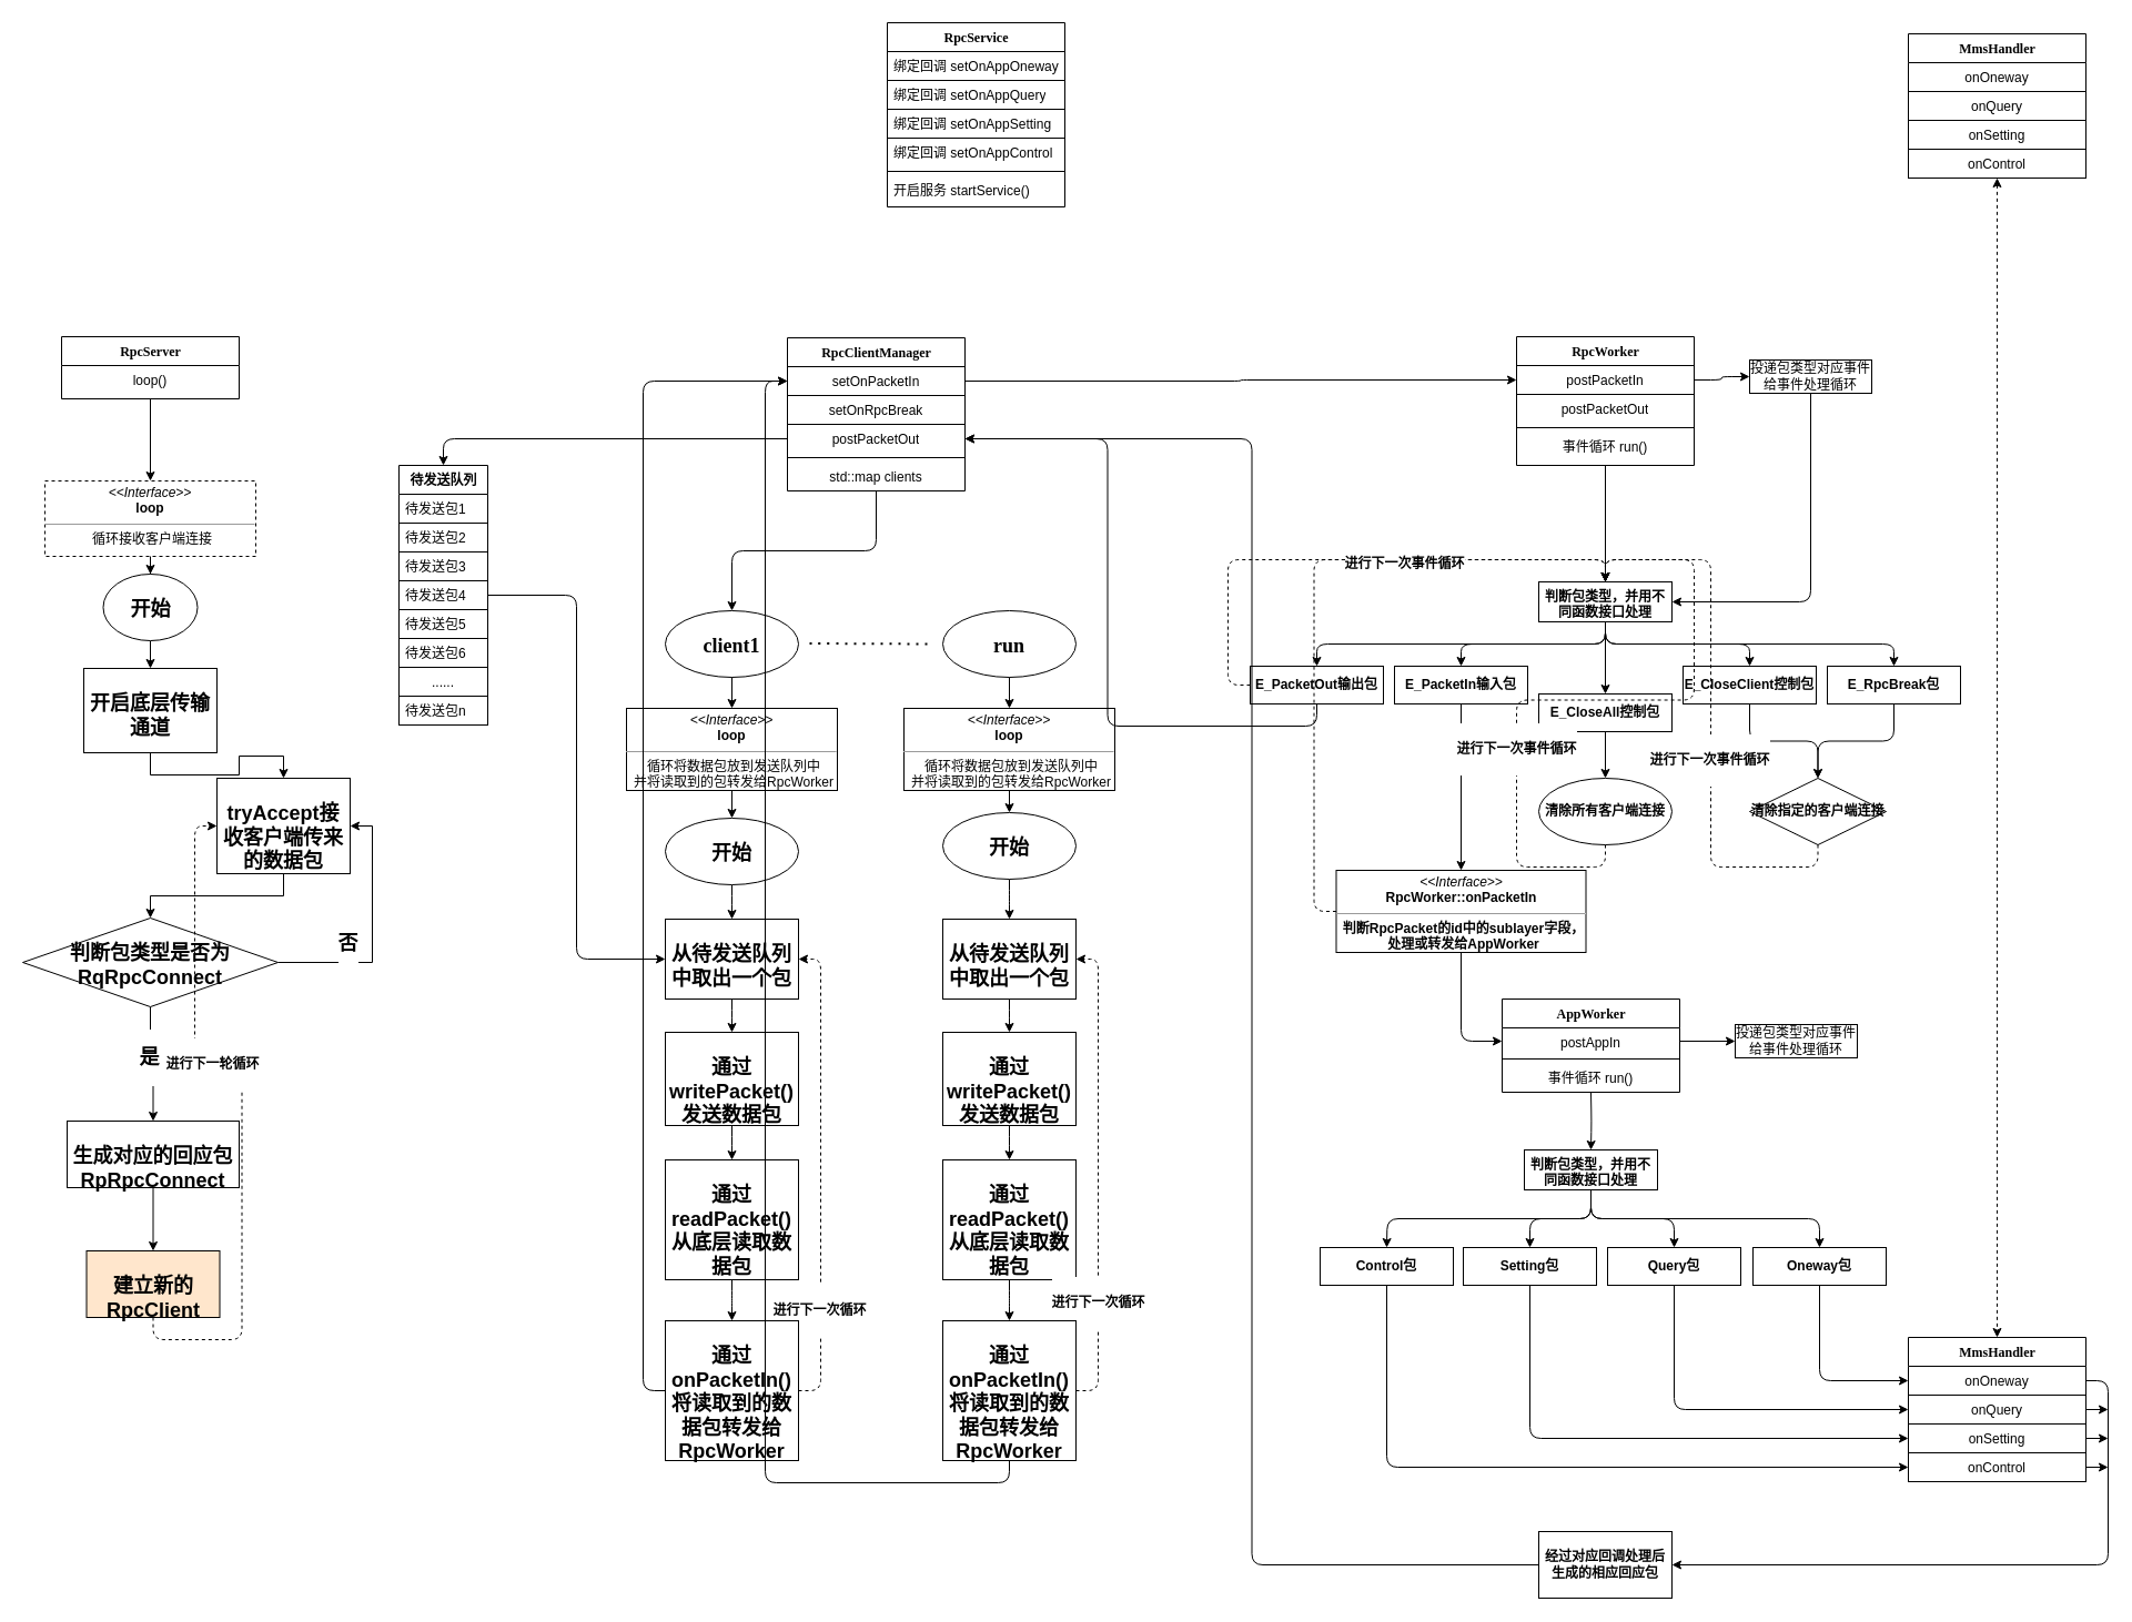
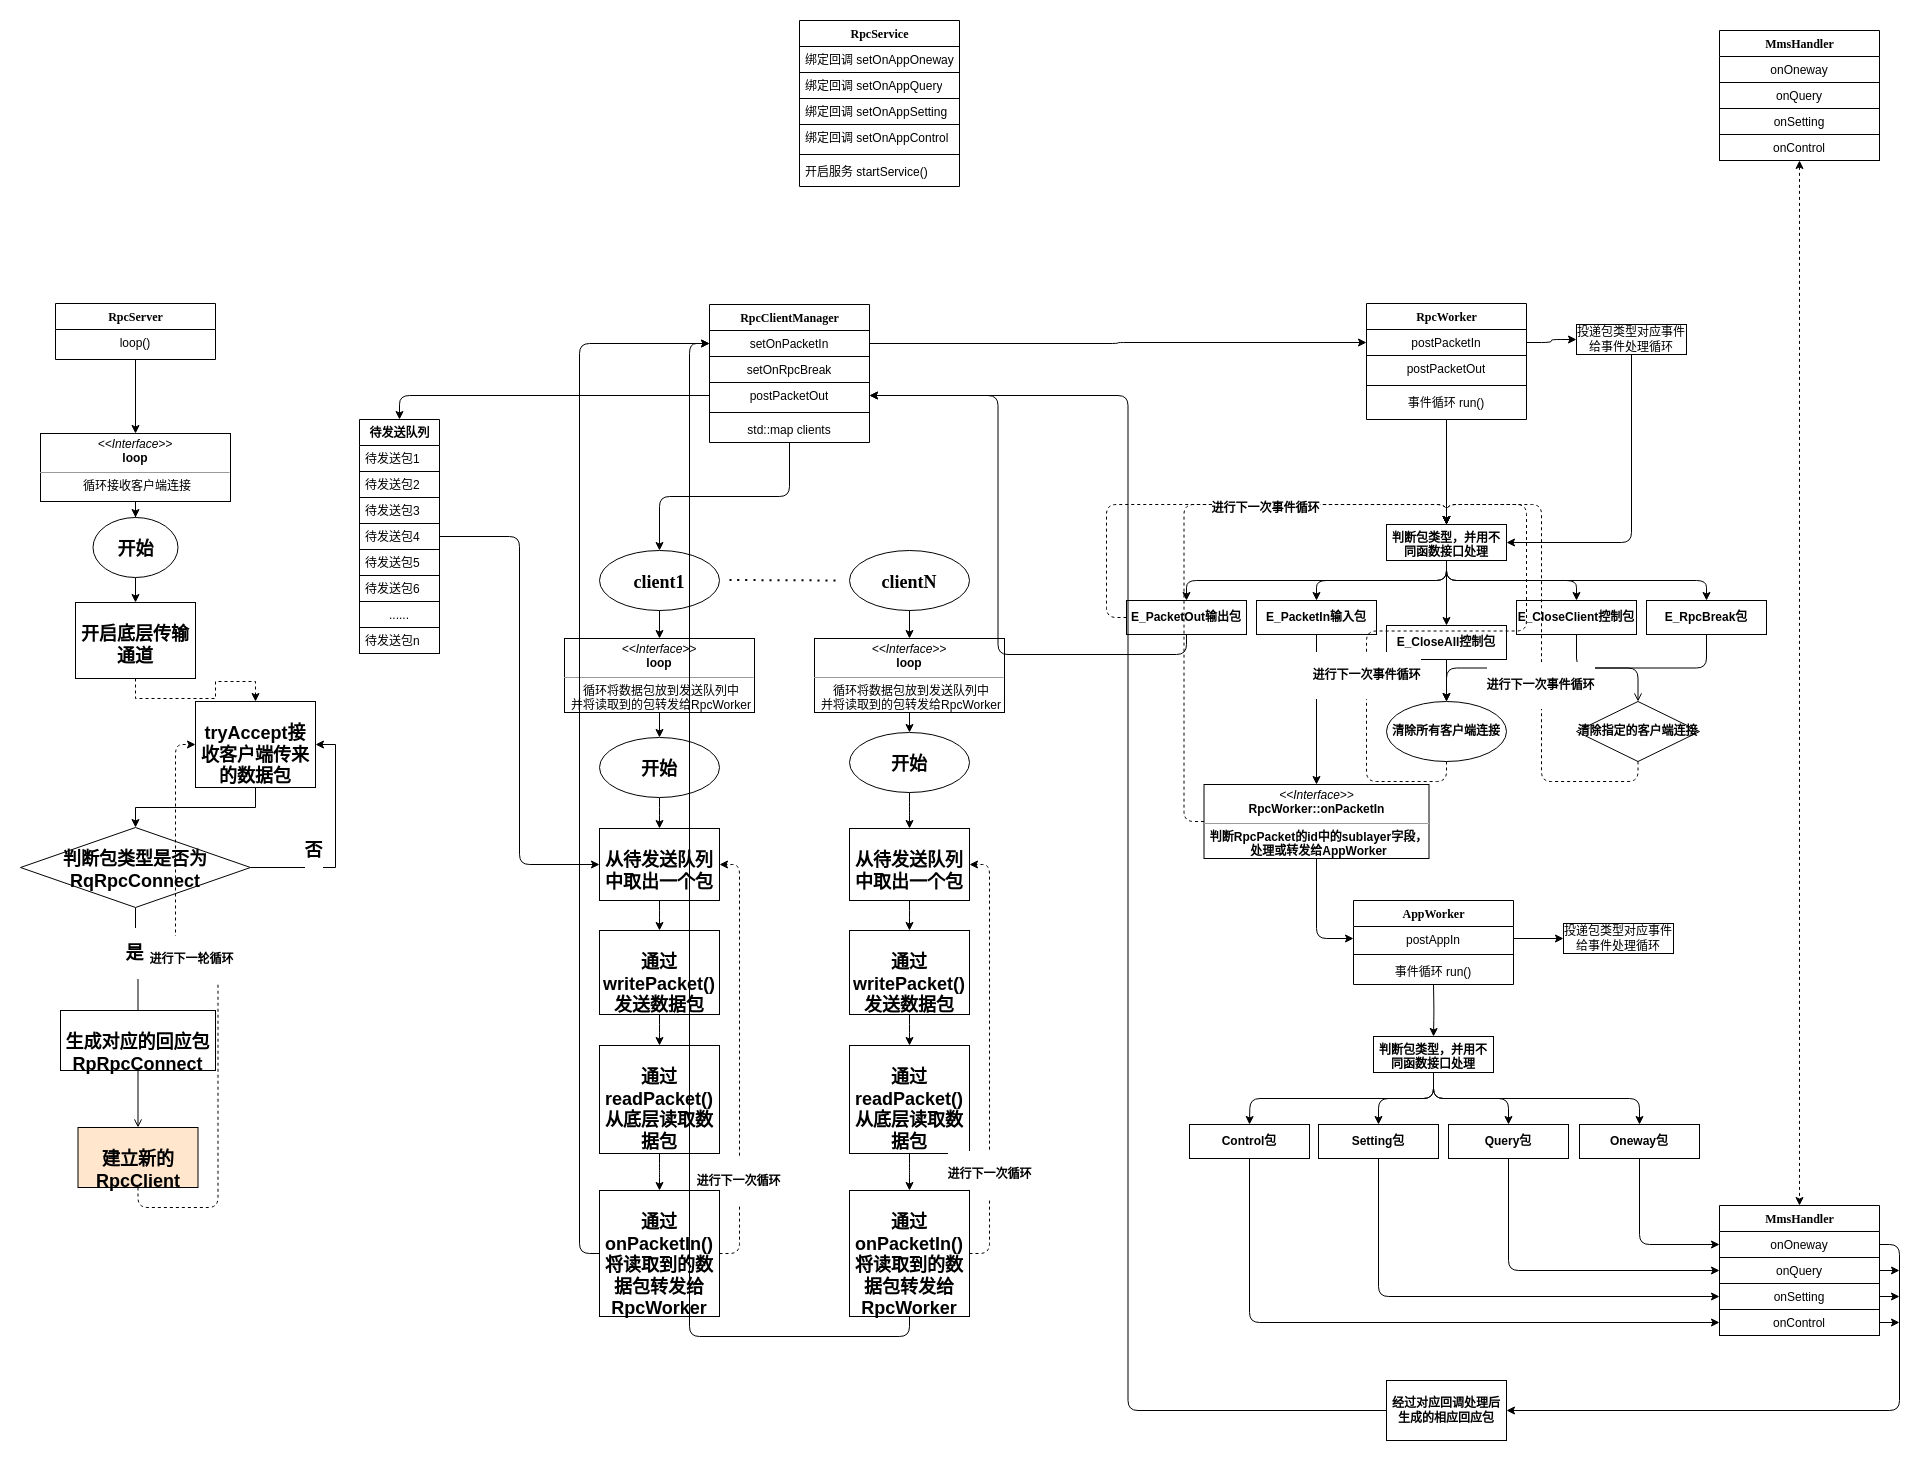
- <mxCell id="45" value="&lt;p style=&quot;margin: 0px ; margin-top: 4px ; text-align: center&quot;&gt;&lt;i&gt;&amp;lt;&amp;lt;Interface&amp;gt;&amp;gt;&lt;/i&gt;&lt;br&gt;&lt;b&gt;loop&lt;/b&gt;&lt;/p&gt;&lt;hr size=&quot;1&quot;&gt;&lt;p style=&quot;text-align: center ; margin: 0px 0px 0px 4px&quot;&gt;循环接收客户端连接&lt;/p&gt;" style="verticalAlign=top;align=left;overflow=fill;fontSize=12;fontFamily=Helvetica;html=1;rounded=0;shadow=0;comic=0;labelBackgroundColor=none;strokeWidth=1;dashed=1;" parent="1" vertex="1"><mxGeometry x="40" y="433" width="190" height="68" as="geometry" /></mxCell>
+ <mxCell id="45" value="&lt;p style=&quot;margin: 0px ; margin-top: 4px ; text-align: center&quot;&gt;&lt;i&gt;&amp;lt;&amp;lt;Interface&amp;gt;&amp;gt;&lt;/i&gt;&lt;br&gt;&lt;b&gt;loop&lt;/b&gt;&lt;/p&gt;&lt;hr size=&quot;1&quot;&gt;&lt;p style=&quot;text-align: center ; margin: 0px 0px 0px 4px&quot;&gt;循环接收客户端连接&lt;/p&gt;" style="verticalAlign=top;align=left;overflow=fill;fontSize=12;fontFamily=Helvetica;html=1;rounded=0;shadow=0;comic=0;labelBackgroundColor=none;strokeWidth=1" parent="1" vertex="1"><mxGeometry x="40" y="433" width="190" height="68" as="geometry" /></mxCell>
- <mxCell id="65" value="&lt;h2&gt;run&lt;/h2&gt;" style="ellipse;whiteSpace=wrap;html=1;fontFamily=Verdana;verticalAlign=top;fillColor=none;fontStyle=1;startSize=26;swimlaneFillColor=#ffffff;rounded=0;shadow=0;comic=0;labelBackgroundColor=none;strokeWidth=1;" vertex="1" parent="1"><mxGeometry x="849" y="550" width="120" height="60" as="geometry" /></mxCell>
+ <mxCell id="65" value="&lt;h2&gt;clientN&lt;/h2&gt;" style="ellipse;whiteSpace=wrap;html=1;fontFamily=Verdana;verticalAlign=top;fillColor=none;fontStyle=1;startSize=26;swimlaneFillColor=#ffffff;rounded=0;shadow=0;comic=0;labelBackgroundColor=none;strokeWidth=1;" vertex="1" parent="1"><mxGeometry x="849" y="550" width="120" height="60" as="geometry" /></mxCell>
- <mxCell id="113" style="edgeStyle=orthogonalEdgeStyle;rounded=1;jumpStyle=none;orthogonalLoop=1;jettySize=auto;html=1;exitX=0.5;exitY=1;exitDx=0;exitDy=0;entryX=0.5;entryY=0;entryDx=0;entryDy=0;fontSize=12;targetPerimeterSpacing=0;" edge="1" parent="1" source="114" target="141"><mxGeometry relative="1" as="geometry" /></mxCell>
+ <mxCell id="113" style="edgeStyle=orthogonalEdgeStyle;rounded=1;jumpStyle=none;orthogonalLoop=1;jettySize=auto;html=1;exitX=0.5;exitY=1;exitDx=0;exitDy=0;fontSize=12;targetPerimeterSpacing=0;" edge="1" parent="1" source="114" target="138"><mxGeometry relative="1" as="geometry" /></mxCell>
- <mxCell id="48" value="" style="edgeStyle=orthogonalEdgeStyle;rounded=0;orthogonalLoop=1;jettySize=auto;html=1;fontSize=12;" edge="1" parent="1" source="49" target="51"><mxGeometry relative="1" as="geometry" /></mxCell>
+ <mxCell id="48" value="" style="edgeStyle=orthogonalEdgeStyle;rounded=0;orthogonalLoop=1;jettySize=auto;html=1;fontSize=12;dashed=1;" edge="1" parent="1" source="49" target="51"><mxGeometry relative="1" as="geometry" /></mxCell>
- <mxCell id="54" value="" style="edgeStyle=orthogonalEdgeStyle;rounded=0;orthogonalLoop=1;jettySize=auto;html=1;fontSize=12;" edge="1" parent="1" source="56" target="58"><mxGeometry relative="1" as="geometry" /></mxCell>
+ <mxCell id="54" value="" style="edgeStyle=orthogonalEdgeStyle;rounded=0;orthogonalLoop=1;jettySize=auto;html=1;fontSize=12;endArrow=none;" edge="1" parent="1" source="56" target="58"><mxGeometry relative="1" as="geometry" /></mxCell>
- <mxCell id="57" value="" style="edgeStyle=orthogonalEdgeStyle;rounded=0;orthogonalLoop=1;jettySize=auto;html=1;fontSize=12;" edge="1" parent="1" source="58" target="61"><mxGeometry relative="1" as="geometry" /></mxCell>
+ <mxCell id="57" value="" style="edgeStyle=orthogonalEdgeStyle;rounded=0;orthogonalLoop=1;jettySize=auto;html=1;fontSize=12;endArrow=open;" edge="1" parent="1" source="58" target="61"><mxGeometry relative="1" as="geometry" /></mxCell>
